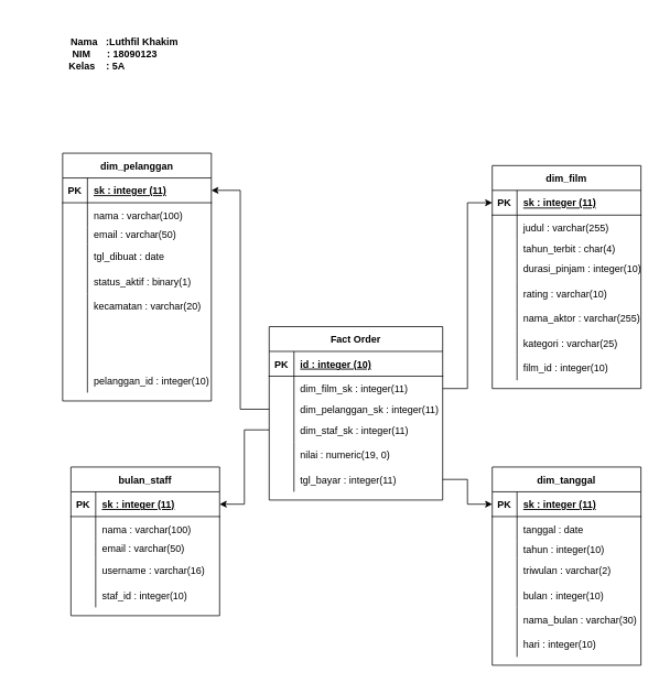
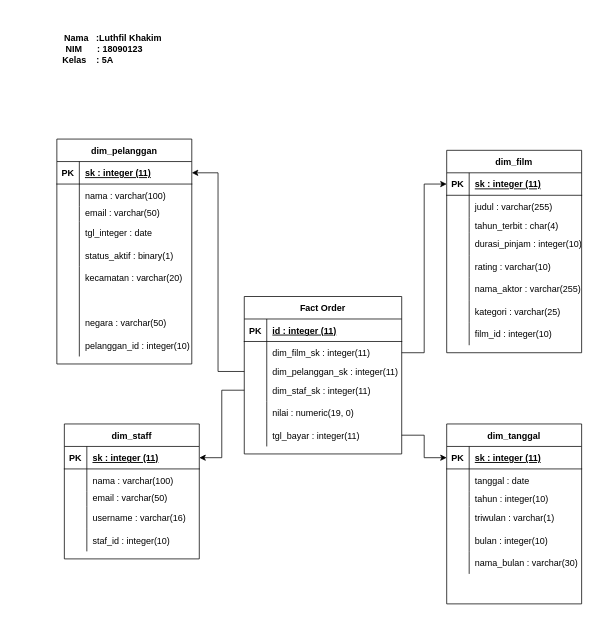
- <mxCell id="30" value="tgl_dibuat : date" style="shape=partialRectangle;connectable=0;fillColor=none;top=0;left=0;bottom=0;right=0;align=left;spacingLeft=6;overflow=hidden;" parent="28" vertex="1"><mxGeometry x="30" width="150" height="30" as="geometry" /></mxCell>
+ <mxCell id="30" value="tgl_integer : date" style="shape=partialRectangle;connectable=0;fillColor=none;top=0;left=0;bottom=0;right=0;align=left;spacingLeft=6;overflow=hidden;" parent="28" vertex="1"><mxGeometry x="30" width="150" height="30" as="geometry" /></mxCell>
+ <mxCell id="41" value="negara : varchar(50)" style="shape=partialRectangle;connectable=0;fillColor=none;top=0;left=0;bottom=0;right=0;align=left;spacingLeft=6;overflow=hidden;" parent="39" vertex="1"><mxGeometry x="30" width="150" height="30" as="geometry" /></mxCell>
- <mxCell id="95" value="id : integer (10)" style="shape=partialRectangle;connectable=0;fillColor=none;top=0;left=0;bottom=0;right=0;align=left;spacingLeft=6;fontStyle=5;overflow=hidden;" parent="93" vertex="1"><mxGeometry x="30" width="180" height="30" as="geometry" /></mxCell>
+ <mxCell id="95" value="id : integer (11)" style="shape=partialRectangle;connectable=0;fillColor=none;top=0;left=0;bottom=0;right=0;align=left;spacingLeft=6;fontStyle=5;overflow=hidden;" parent="93" vertex="1"><mxGeometry x="30" width="180" height="30" as="geometry" /></mxCell>
- <mxCell id="2" value="bulan_staff" style="shape=table;startSize=30;container=1;collapsible=1;childLayout=tableLayout;fixedRows=1;rowLines=0;fontStyle=1;align=center;resizeLast=1;" parent="1" vertex="1"><mxGeometry x="85" y="565" width="180" height="180" as="geometry" /></mxCell>
+ <mxCell id="2" value="dim_staff" style="shape=table;startSize=30;container=1;collapsible=1;childLayout=tableLayout;fixedRows=1;rowLines=0;fontStyle=1;align=center;resizeLast=1;" parent="1" vertex="1"><mxGeometry x="85" y="565" width="180" height="180" as="geometry" /></mxCell>
- <mxCell id="57" value="triwulan : varchar(2)" style="shape=partialRectangle;connectable=0;fillColor=none;top=0;left=0;bottom=0;right=0;align=left;spacingLeft=6;overflow=hidden;" parent="55" vertex="1"><mxGeometry x="30" width="150" height="30" as="geometry" /></mxCell>
+ <mxCell id="57" value="triwulan : varchar(1)" style="shape=partialRectangle;connectable=0;fillColor=none;top=0;left=0;bottom=0;right=0;align=left;spacingLeft=6;overflow=hidden;" parent="55" vertex="1"><mxGeometry x="30" width="150" height="30" as="geometry" /></mxCell>
- <mxCell id="66" value="hari : integer(10)" style="shape=partialRectangle;connectable=0;fillColor=none;top=0;left=0;bottom=0;right=0;align=left;spacingLeft=6;overflow=hidden;" parent="64" vertex="1"><mxGeometry x="30" width="150" height="30" as="geometry" /></mxCell>
